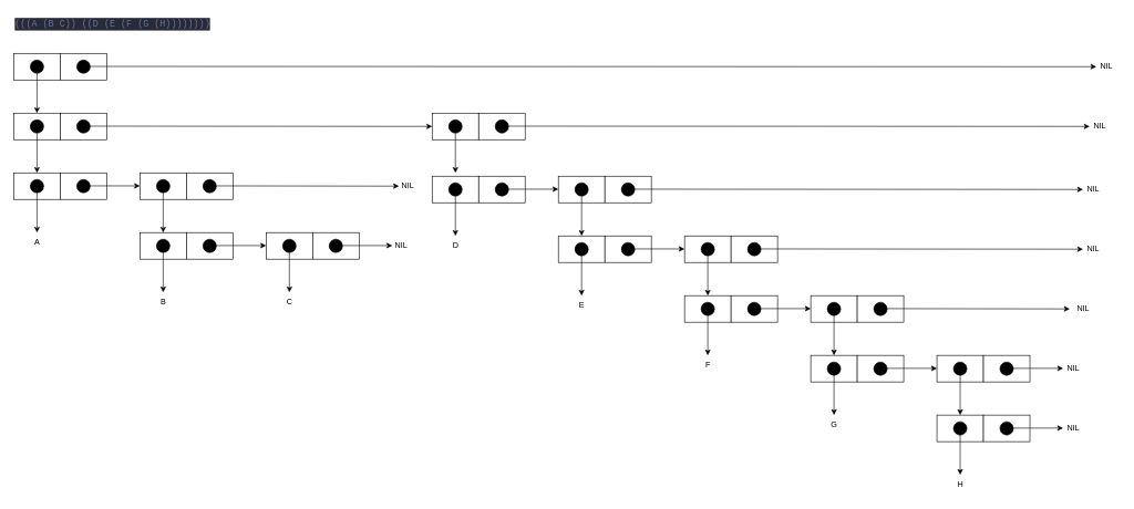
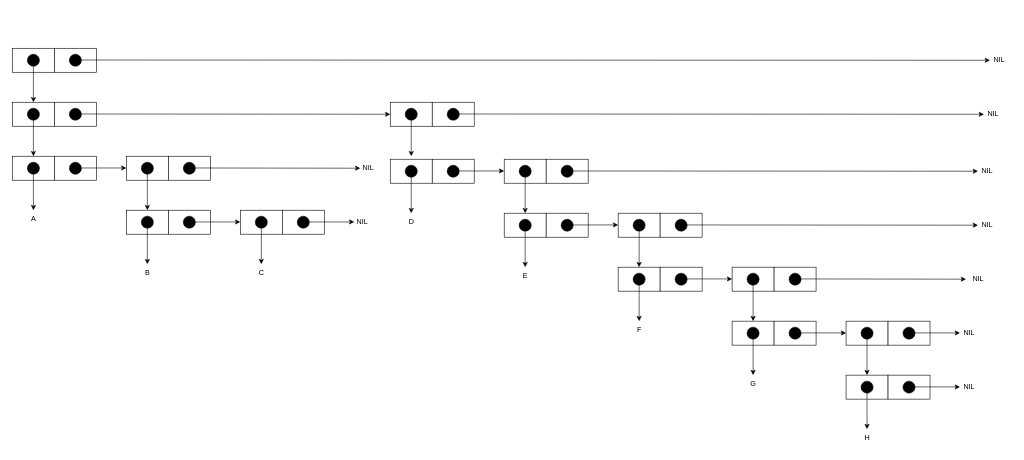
- <mxCell id="2" value="&lt;div style=&quot;color: #f8f8f2;background-color: #282a36;font-family: Consolas, 'Courier New', monospace;font-weight: normal;font-size: 14px;line-height: 19px;white-space: pre;&quot;&gt;&lt;div&gt;&lt;span style=&quot;color: #6272a4;&quot;&gt;(((A (B C)) ((D (E (F (G (H))))))))&lt;/span&gt;&lt;/div&gt;&lt;/div&gt;" style="text;whiteSpace=wrap;html=1;" parent="1" vertex="1"><mxGeometry x="20" y="20" width="300" height="40" as="geometry" /></mxCell>
